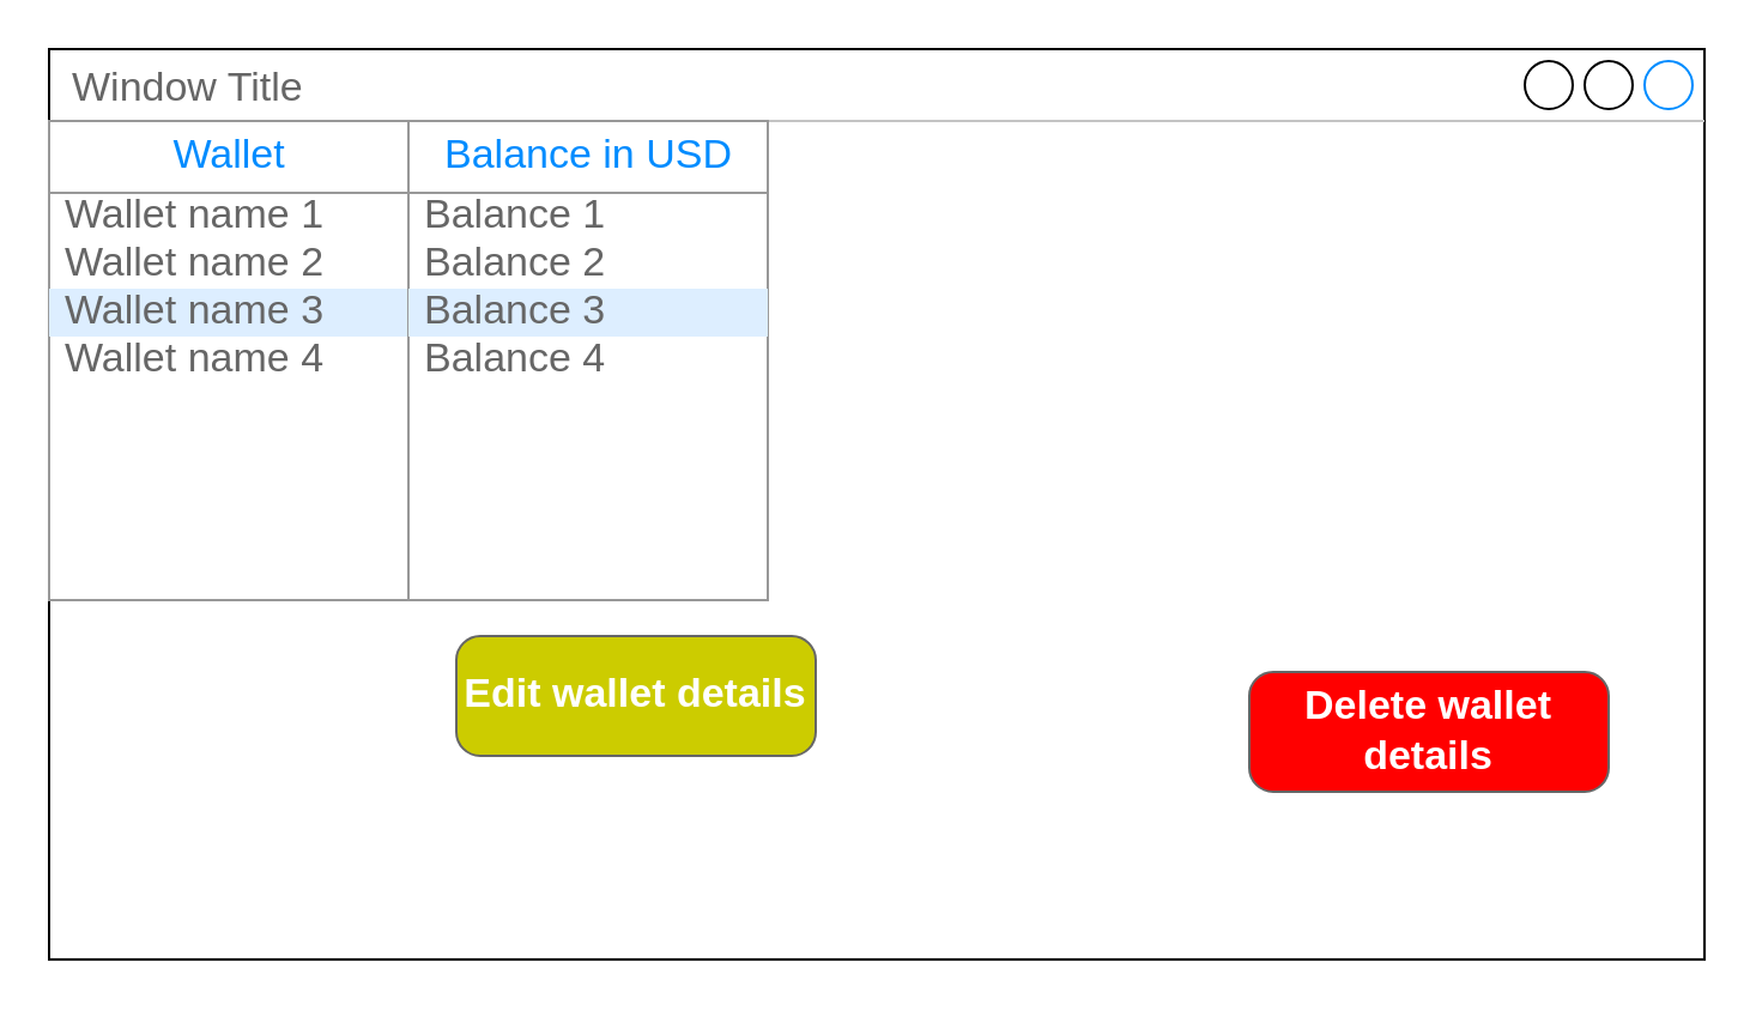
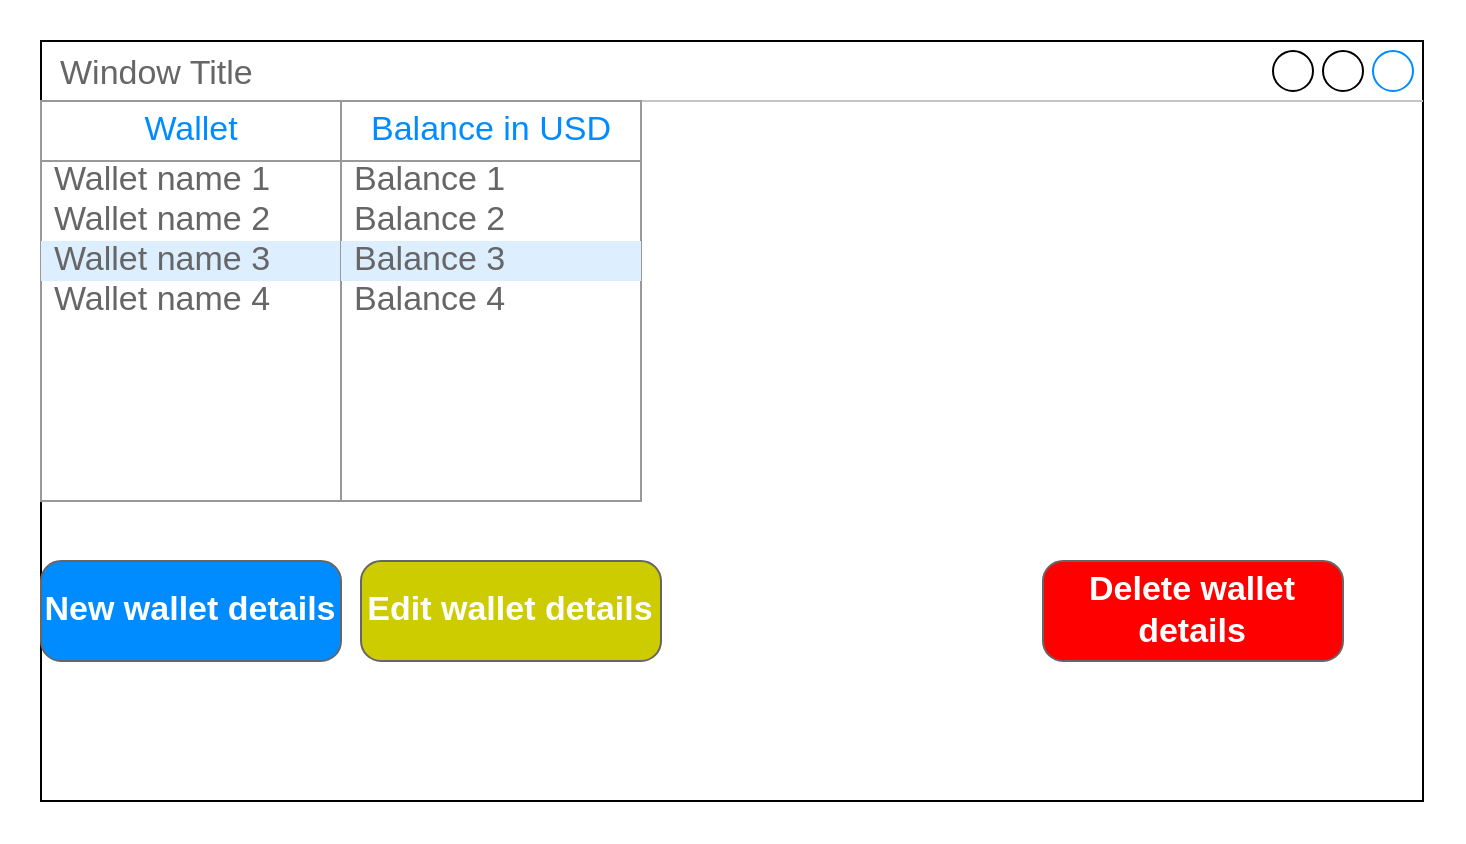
- <mxCell id="10" value="Edit wallet details" style="strokeWidth=1;shadow=0;dashed=0;align=center;html=1;shape=mxgraph.mockup.buttons.button;strokeColor=#666666;fontColor=#ffffff;mainText=;buttonStyle=round;fontSize=17;fontStyle=1;whiteSpace=wrap;fillColor=#CCCC00;" parent="1" vertex="1"><mxGeometry x="190" y="265" width="150" height="50" as="geometry" /></mxCell>
+ <mxCell id="10" value="Edit wallet details" style="strokeWidth=1;shadow=0;dashed=0;align=center;html=1;shape=mxgraph.mockup.buttons.button;strokeColor=#666666;fontColor=#ffffff;mainText=;buttonStyle=round;fontSize=17;fontStyle=1;whiteSpace=wrap;fillColor=#CCCC00;" parent="1" vertex="1"><mxGeometry x="180" y="280" width="150" height="50" as="geometry" /></mxCell>
+ <mxCell id="9" value="New wallet details" style="strokeWidth=1;shadow=0;dashed=0;align=center;html=1;shape=mxgraph.mockup.buttons.button;strokeColor=#666666;fontColor=#ffffff;mainText=;buttonStyle=round;fontSize=17;fontStyle=1;fillColor=#008cff;whiteSpace=wrap;" parent="1" vertex="1"><mxGeometry y="280" width="150" height="50" as="geometry" x="20" /></mxCell>
